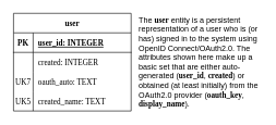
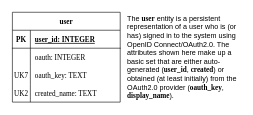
- <mxCell id="8" value="created: INTEGER" style="shape=partialRectangle;connectable=0;fillColor=none;top=0;left=0;bottom=0;right=0;align=left;spacingLeft=6;overflow=hidden;fontFamily=Lucida Console;" vertex="1" parent="6"><mxGeometry x="30" width="150" height="30" as="geometry"><mxRectangle width="150" height="30" as="alternateBounds" /></mxGeometry></mxCell>
+ <mxCell id="8" value="oauth: INTEGER" style="shape=partialRectangle;connectable=0;fillColor=none;top=0;left=0;bottom=0;right=0;align=left;spacingLeft=6;overflow=hidden;fontFamily=Lucida Console;" vertex="1" parent="6"><mxGeometry x="30" width="150" height="30" as="geometry"><mxRectangle width="150" height="30" as="alternateBounds" /></mxGeometry></mxCell>
- <mxCell id="11" value="oauth_auto: TEXT" style="shape=partialRectangle;connectable=0;fillColor=none;top=0;left=0;bottom=0;right=0;align=left;spacingLeft=6;overflow=hidden;fontFamily=Lucida Console;" vertex="1" parent="9"><mxGeometry x="30" width="150" height="30" as="geometry"><mxRectangle width="150" height="30" as="alternateBounds" /></mxGeometry></mxCell>
+ <mxCell id="11" value="oauth_key: TEXT" style="shape=partialRectangle;connectable=0;fillColor=none;top=0;left=0;bottom=0;right=0;align=left;spacingLeft=6;overflow=hidden;fontFamily=Lucida Console;" vertex="1" parent="9"><mxGeometry x="30" width="150" height="30" as="geometry"><mxRectangle width="150" height="30" as="alternateBounds" /></mxGeometry></mxCell>
- <mxCell id="13" value="UK5" style="shape=partialRectangle;connectable=0;fillColor=none;top=0;left=0;bottom=0;right=0;editable=1;overflow=hidden;fontFamily=Lucida Console;" vertex="1" parent="12"><mxGeometry width="30" height="30" as="geometry"><mxRectangle width="30" height="30" as="alternateBounds" /></mxGeometry></mxCell>
+ <mxCell id="13" value="UK2" style="shape=partialRectangle;connectable=0;fillColor=none;top=0;left=0;bottom=0;right=0;editable=1;overflow=hidden;fontFamily=Lucida Console;" vertex="1" parent="12"><mxGeometry width="30" height="30" as="geometry"><mxRectangle width="30" height="30" as="alternateBounds" /></mxGeometry></mxCell>
